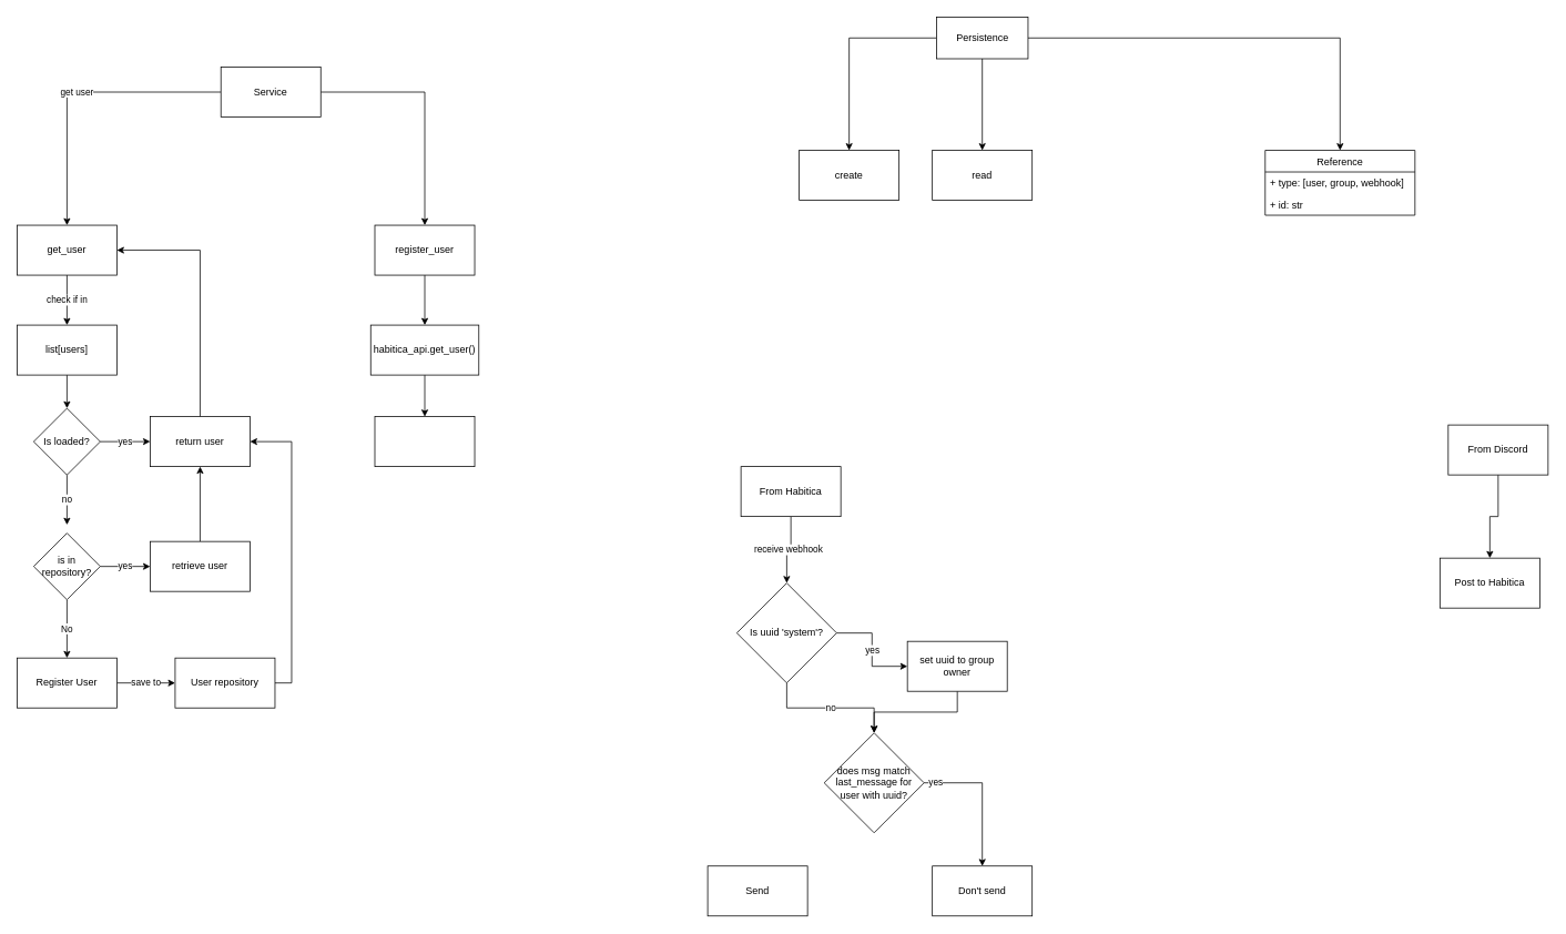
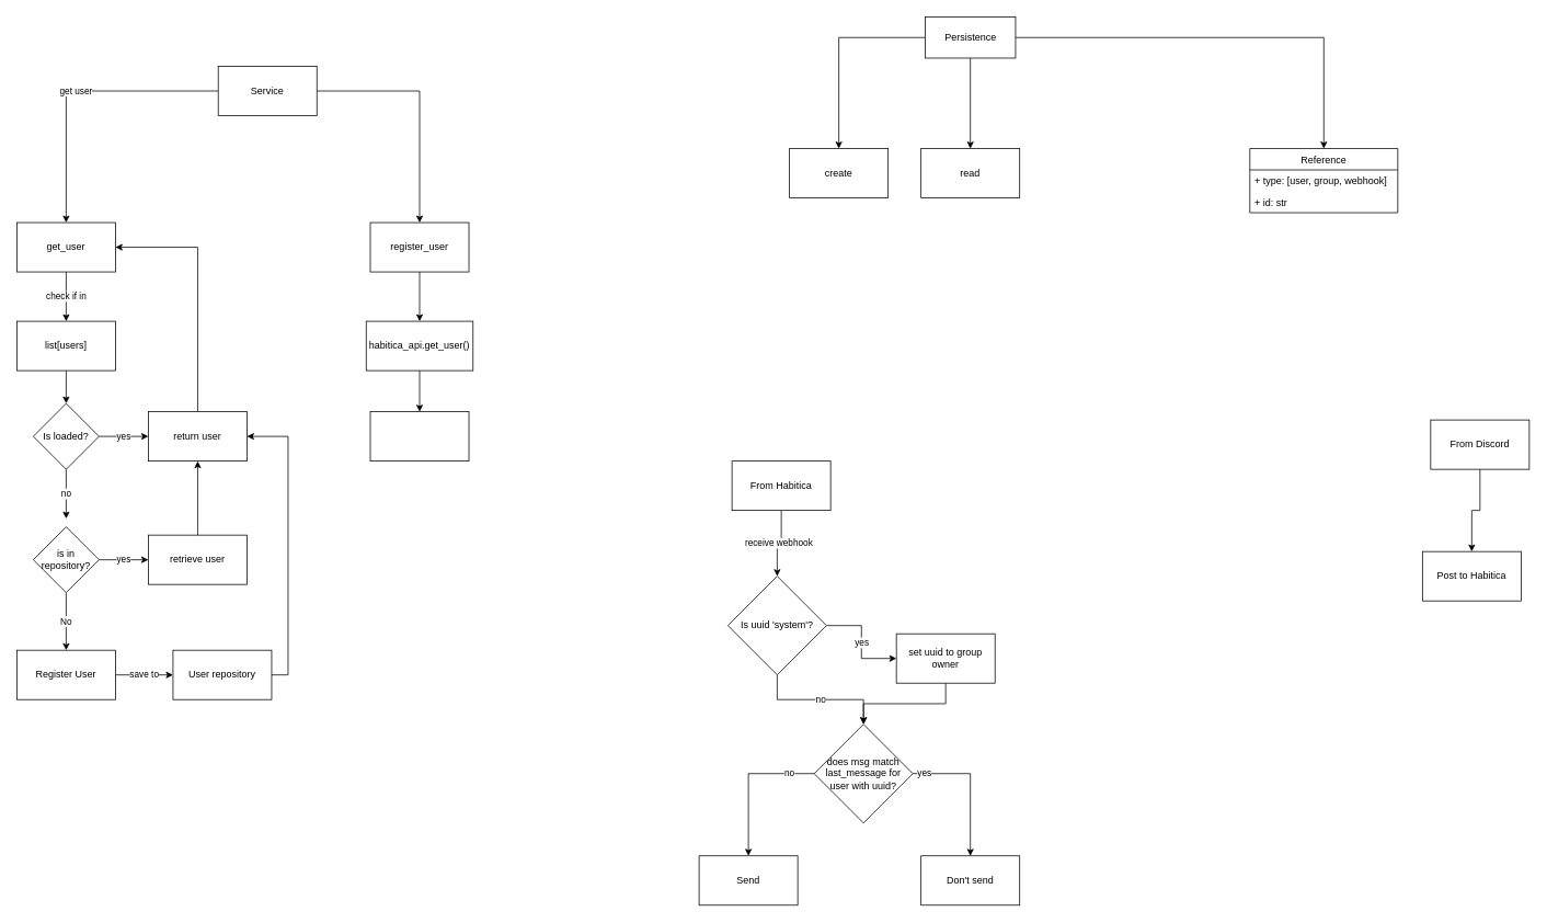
+ <mxCell id="47" value="no" style="edgeStyle=orthogonalEdgeStyle;rounded=0;orthogonalLoop=1;jettySize=auto;html=1;" edge="1" parent="1" source="49" target="46"><mxGeometry x="-0.667" relative="1" as="geometry"><mxPoint as="offset" /></mxGeometry></mxCell>
